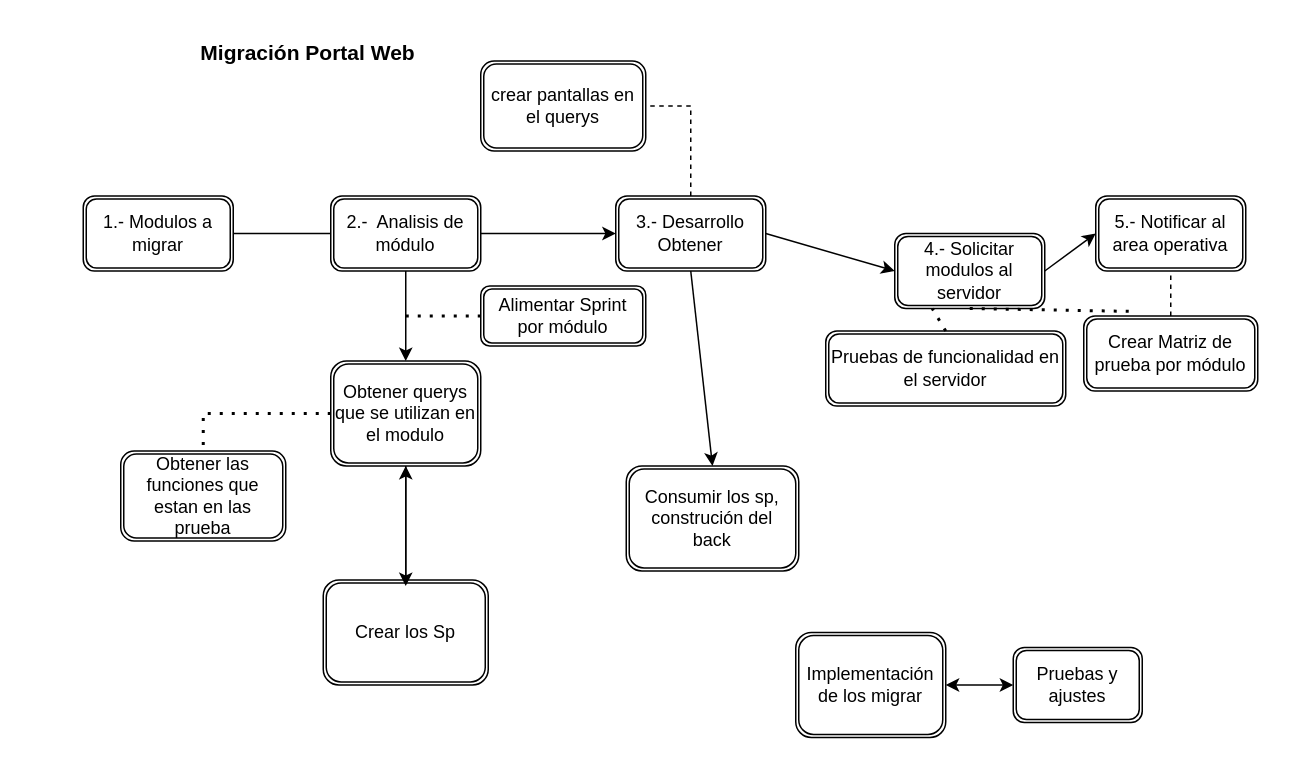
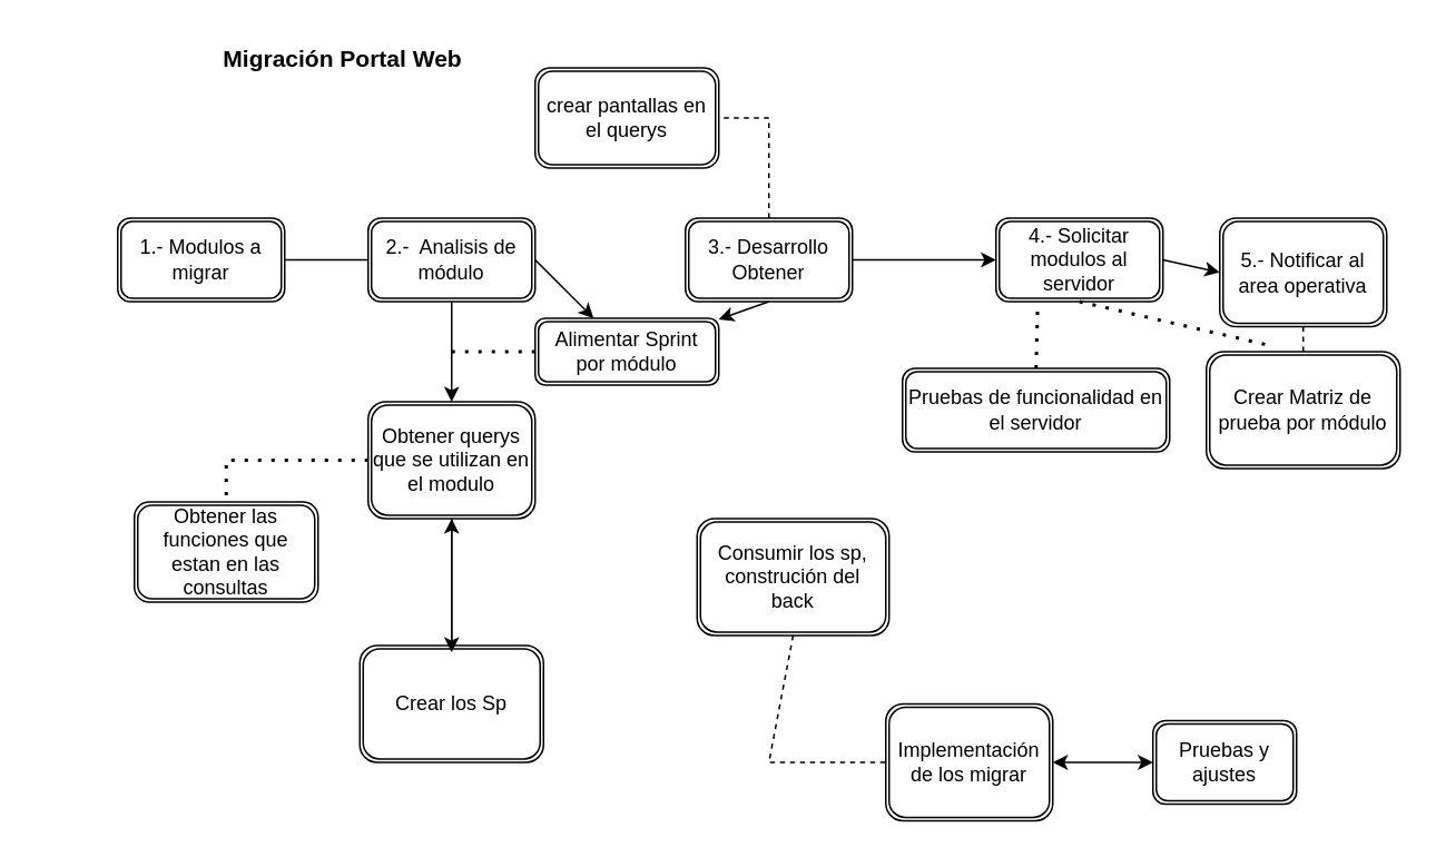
- <mxCell id="2" value="1.- Modulos a migrar" style="shape=ext;double=1;rounded=1;whiteSpace=wrap;html=1;" parent="1" vertex="1"><mxGeometry x="55" y="130" width="100" height="50" as="geometry" /></mxCell>
+ <mxCell id="2" value="1.- Modulos a migrar" style="shape=ext;double=1;rounded=1;whiteSpace=wrap;html=1;" parent="1" vertex="1"><mxGeometry x="70" y="130" width="100" height="50" as="geometry" /></mxCell>
- <mxCell id="12" value="" style="endArrow=classic;html=1;rounded=0;exitX=1;exitY=0.5;exitDx=0;exitDy=0;entryX=0;entryY=0.5;entryDx=0;entryDy=0;" parent="1" source="4" target="11" edge="1"><mxGeometry width="50" height="50" relative="1" as="geometry"><mxPoint x="350" y="154.5" as="sourcePoint" /><mxPoint x="420" y="155" as="targetPoint" /></mxGeometry></mxCell>
+ <mxCell id="12" value="" style="endArrow=classic;html=1;rounded=0;exitX=1;exitY=0.5;exitDx=0;exitDy=0;" parent="1" source="4" target="29" edge="1"><mxGeometry width="50" height="50" relative="1" as="geometry"><mxPoint x="350" y="154.5" as="sourcePoint" /><mxPoint x="420" y="155" as="targetPoint" /></mxGeometry></mxCell>
- <mxCell id="22" value="5.- Notificar al area operativa" style="shape=ext;double=1;rounded=1;whiteSpace=wrap;html=1;" parent="1" vertex="1"><mxGeometry x="730" y="130" width="100" height="50" as="geometry" /></mxCell>
+ <mxCell id="22" value="5.- Notificar al area operativa" style="shape=ext;double=1;rounded=1;whiteSpace=wrap;html=1;" parent="1" vertex="1"><mxGeometry x="730" y="130" width="100" height="65" as="geometry" /></mxCell>
- <mxCell id="19" value="4.- Solicitar modulos al servidor" style="shape=ext;double=1;rounded=1;whiteSpace=wrap;html=1;" parent="1" vertex="1"><mxGeometry x="596" y="155" width="100" height="50" as="geometry" /></mxCell>
+ <mxCell id="19" value="4.- Solicitar modulos al servidor" style="shape=ext;double=1;rounded=1;whiteSpace=wrap;html=1;" parent="1" vertex="1"><mxGeometry x="596" y="130" width="100" height="50" as="geometry" /></mxCell>
- <mxCell id="25" value="Crear Matriz de prueba por módulo" style="shape=ext;double=1;rounded=1;whiteSpace=wrap;html=1;" parent="1" vertex="1"><mxGeometry x="722" y="210" width="116" height="50" as="geometry" /></mxCell>
+ <mxCell id="25" value="Crear Matriz de prueba por módulo" style="shape=ext;double=1;rounded=1;whiteSpace=wrap;html=1;" parent="1" vertex="1"><mxGeometry x="722" y="210" width="116" height="70" as="geometry" /></mxCell>
- <mxCell id="16" value="" style="endArrow=classic;html=1;rounded=0;exitX=0.5;exitY=1;exitDx=0;exitDy=0;entryX=0.5;entryY=0;entryDx=0;entryDy=0;" parent="1" source="11" target="13" edge="1"><mxGeometry width="50" height="50" relative="1" as="geometry"><mxPoint x="570" y="330" as="sourcePoint" /><mxPoint x="620" y="280" as="targetPoint" /></mxGeometry></mxCell>
+ <mxCell id="16" value="" style="endArrow=classic;html=1;rounded=0;exitX=0.5;exitY=1;exitDx=0;exitDy=0;" parent="1" source="11" target="29" edge="1"><mxGeometry width="50" height="50" relative="1" as="geometry"><mxPoint x="570" y="330" as="sourcePoint" /><mxPoint x="620" y="280" as="targetPoint" /></mxGeometry></mxCell>
- <mxCell id="21" value="Pruebas de funcionalidad en el servidor" style="shape=ext;double=1;rounded=1;whiteSpace=wrap;html=1;" parent="1" vertex="1"><mxGeometry x="550" y="220" width="160" height="50" as="geometry" /></mxCell>
+ <mxCell id="21" value="Pruebas de funcionalidad en el servidor" style="shape=ext;double=1;rounded=1;whiteSpace=wrap;html=1;" parent="1" vertex="1"><mxGeometry x="540" y="220" width="160" height="50" as="geometry" /></mxCell>
- <mxCell id="7" value="Obtener las funciones que estan en las prueba" style="shape=ext;double=1;rounded=1;whiteSpace=wrap;html=1;" parent="1" vertex="1"><mxGeometry x="80" y="300" width="110" height="60" as="geometry" /></mxCell>
+ <mxCell id="7" value="Obtener las funciones que estan en las consultas" style="shape=ext;double=1;rounded=1;whiteSpace=wrap;html=1;" parent="1" vertex="1"><mxGeometry x="80" y="300" width="110" height="60" as="geometry" /></mxCell>
+ <mxCell id="17" value="" style="endArrow=none;dashed=1;html=1;rounded=0;entryX=0;entryY=0.5;entryDx=0;entryDy=0;exitX=0.5;exitY=1;exitDx=0;exitDy=0;" parent="1" source="13" target="14" edge="1"><mxGeometry width="50" height="50" relative="1" as="geometry"><mxPoint x="476" y="350" as="sourcePoint" /><mxPoint x="526" y="300" as="targetPoint" /><Array as="points"><mxPoint x="460" y="456" /></Array></mxGeometry></mxCell>
- <mxCell id="15" value="Pruebas y ajustes" style="shape=ext;double=1;rounded=1;whiteSpace=wrap;html=1;" parent="1" vertex="1"><mxGeometry x="675" y="431" width="86" height="50" as="geometry" /></mxCell>
+ <mxCell id="15" value="Pruebas y ajustes" style="shape=ext;double=1;rounded=1;whiteSpace=wrap;html=1;" parent="1" vertex="1"><mxGeometry x="690" y="431" width="86" height="50" as="geometry" /></mxCell>
